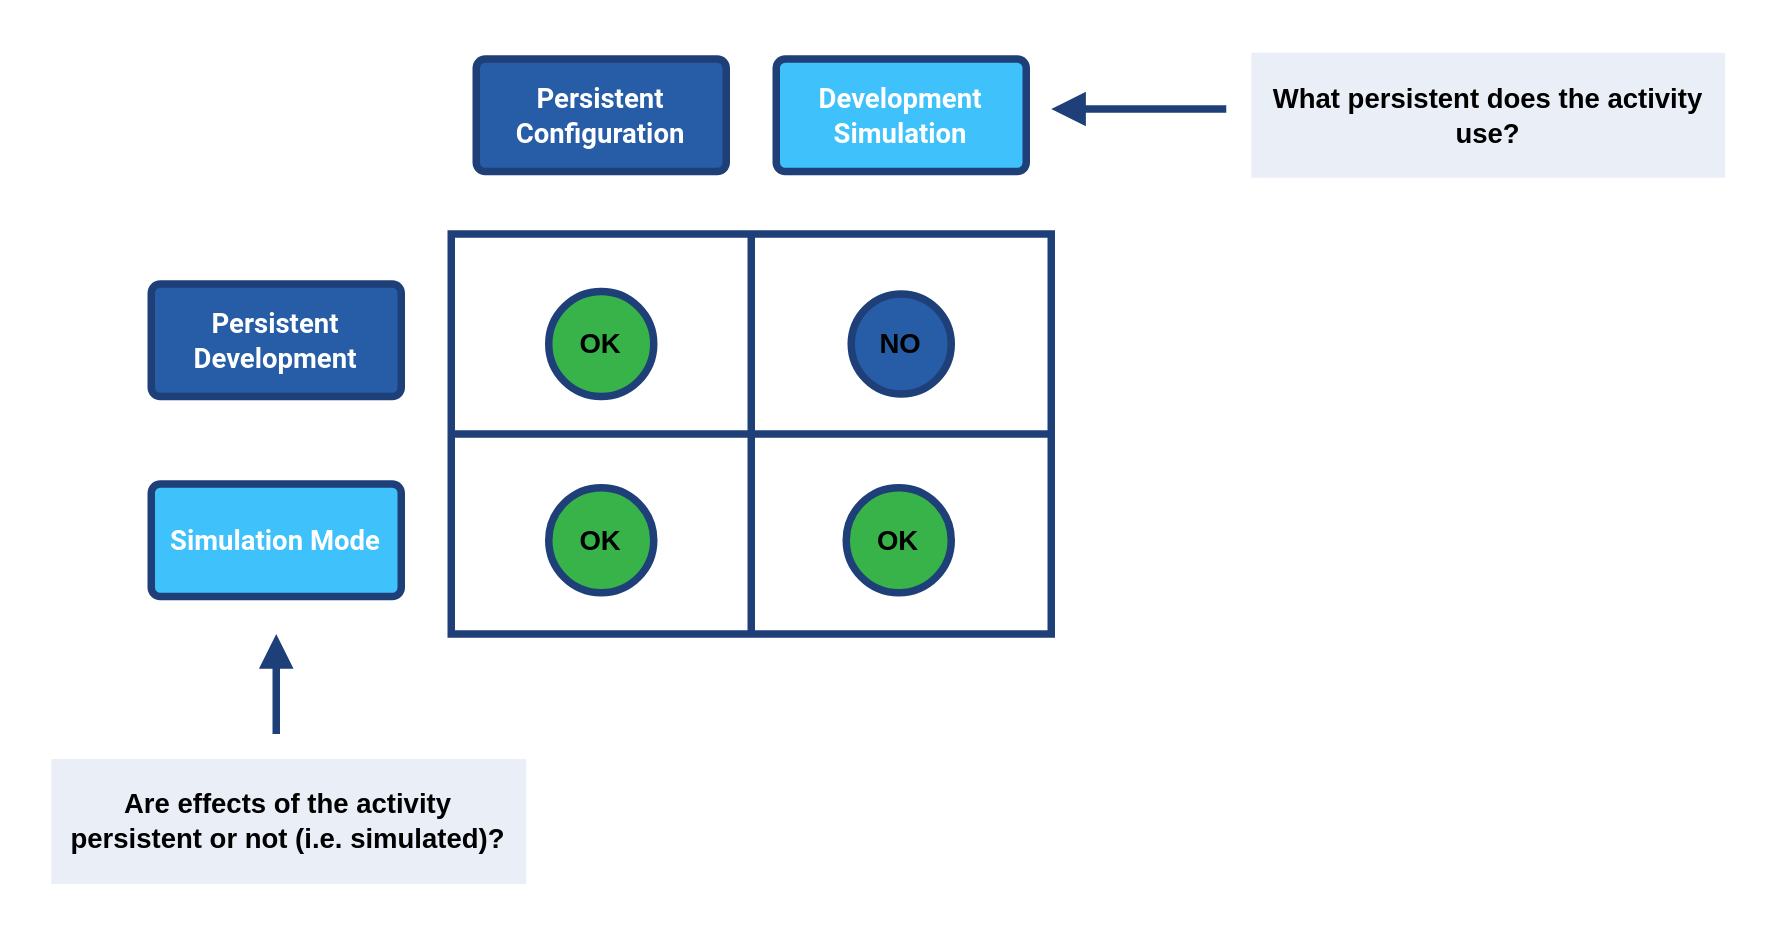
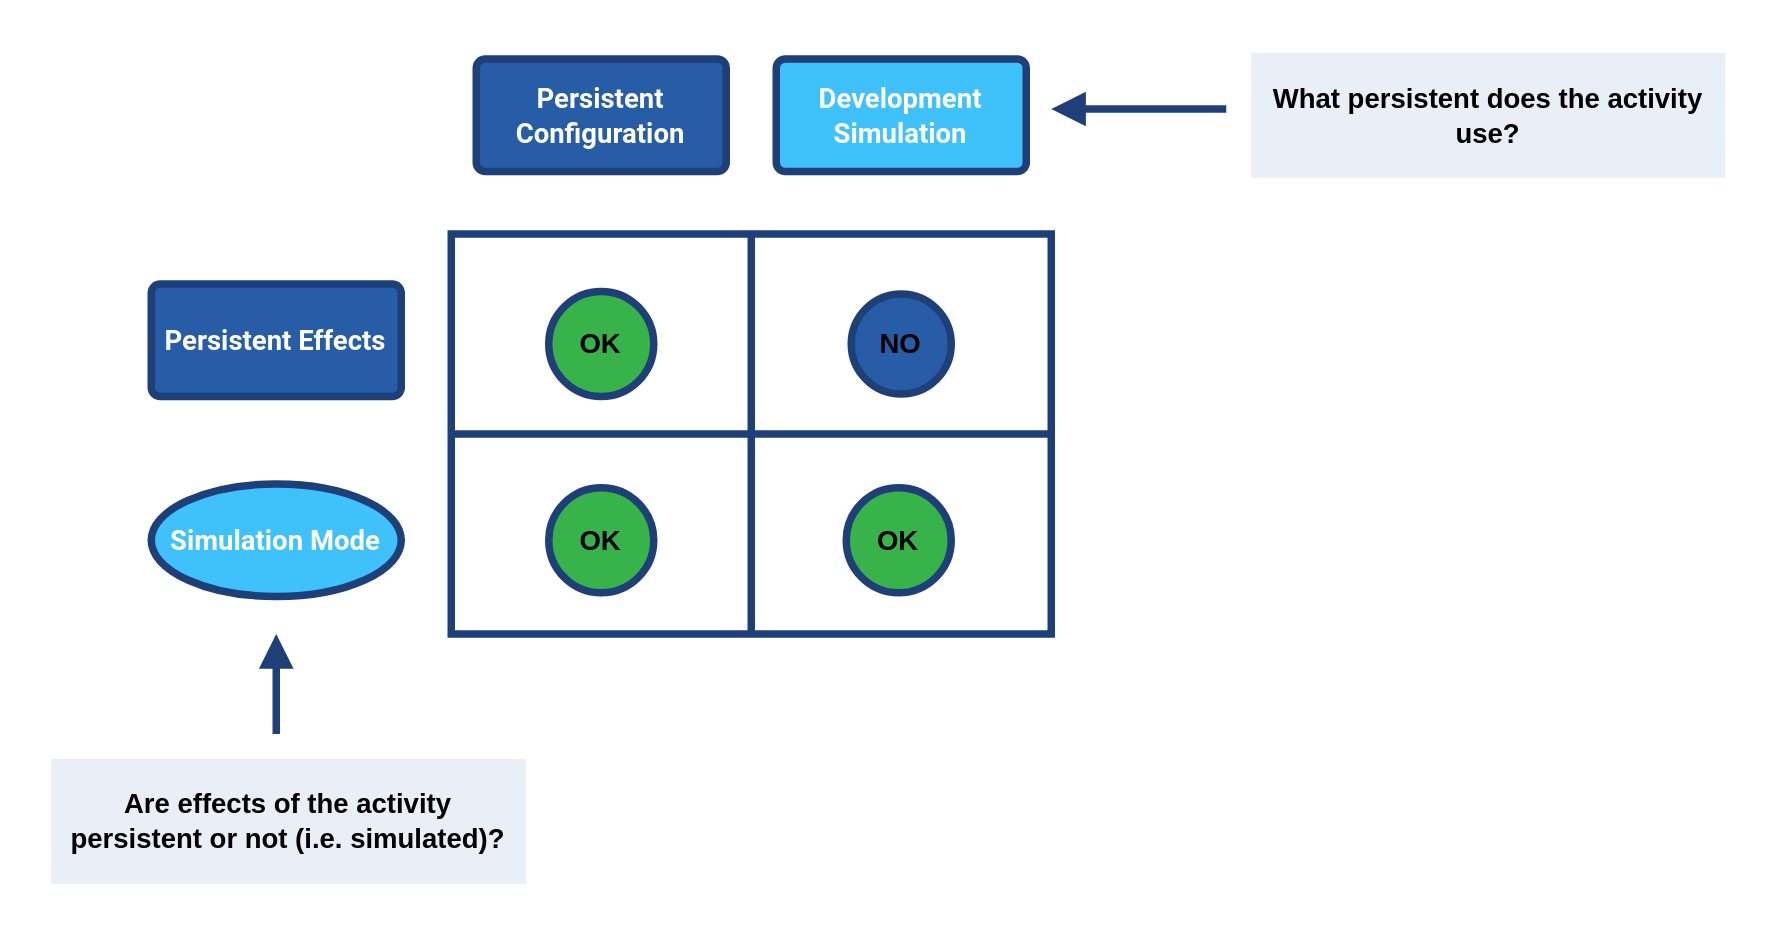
- <mxCell id="11" value="&lt;font color=&quot;#ffffff&quot; face=&quot;Roboto&quot; data-font-src=&quot;https://fonts.googleapis.com/css?family=Roboto&quot; style=&quot;font-size: 11px; line-height: 125%;&quot;&gt;Persistent Development&lt;/font&gt;" style="rounded=1;whiteSpace=wrap;html=1;strokeWidth=3;arcSize=8;strokeColor=#1E3F78;fillColor=#265DA6;fontStyle=1;spacing=2;fontSize=11;" vertex="1" parent="1"><mxGeometry x="60" y="113" width="100" height="45" as="geometry" /></mxCell>
+ <mxCell id="11" value="&lt;font color=&quot;#ffffff&quot; face=&quot;Roboto&quot; data-font-src=&quot;https://fonts.googleapis.com/css?family=Roboto&quot; style=&quot;font-size: 11px; line-height: 125%;&quot;&gt;Persistent Effects&lt;/font&gt;" style="rounded=1;whiteSpace=wrap;html=1;strokeWidth=3;arcSize=8;strokeColor=#1E3F78;fillColor=#265DA6;fontStyle=1;spacing=2;fontSize=11;" vertex="1" parent="1"><mxGeometry x="60" y="113" width="100" height="45" as="geometry" /></mxCell>
- <mxCell id="12" value="&lt;font color=&quot;#ffffff&quot; face=&quot;Roboto&quot; data-font-src=&quot;https://fonts.googleapis.com/css?family=Roboto&quot; style=&quot;font-size: 11px; line-height: 125%;&quot;&gt;Simulation Mode&lt;/font&gt;" style="rounded=1;whiteSpace=wrap;html=1;strokeWidth=3;arcSize=8;strokeColor=#1E3F78;fillColor=#3FC2FC;fontStyle=1;spacing=2;fontSize=11;" vertex="1" parent="1"><mxGeometry x="60" y="193" width="100" height="45" as="geometry" /></mxCell>
+ <mxCell id="12" value="&lt;font color=&quot;#ffffff&quot; face=&quot;Roboto&quot; data-font-src=&quot;https://fonts.googleapis.com/css?family=Roboto&quot; style=&quot;font-size: 11px; line-height: 125%;&quot;&gt;Simulation Mode&lt;/font&gt;" style="ellipse;whiteSpace=wrap;html=1;strokeWidth=3;arcSize=8;strokeColor=#1E3F78;fillColor=#3FC2FC;fontStyle=1;spacing=2;fontSize=11;" vertex="1" parent="1"><mxGeometry x="60" y="193" width="100" height="45" as="geometry" /></mxCell>
